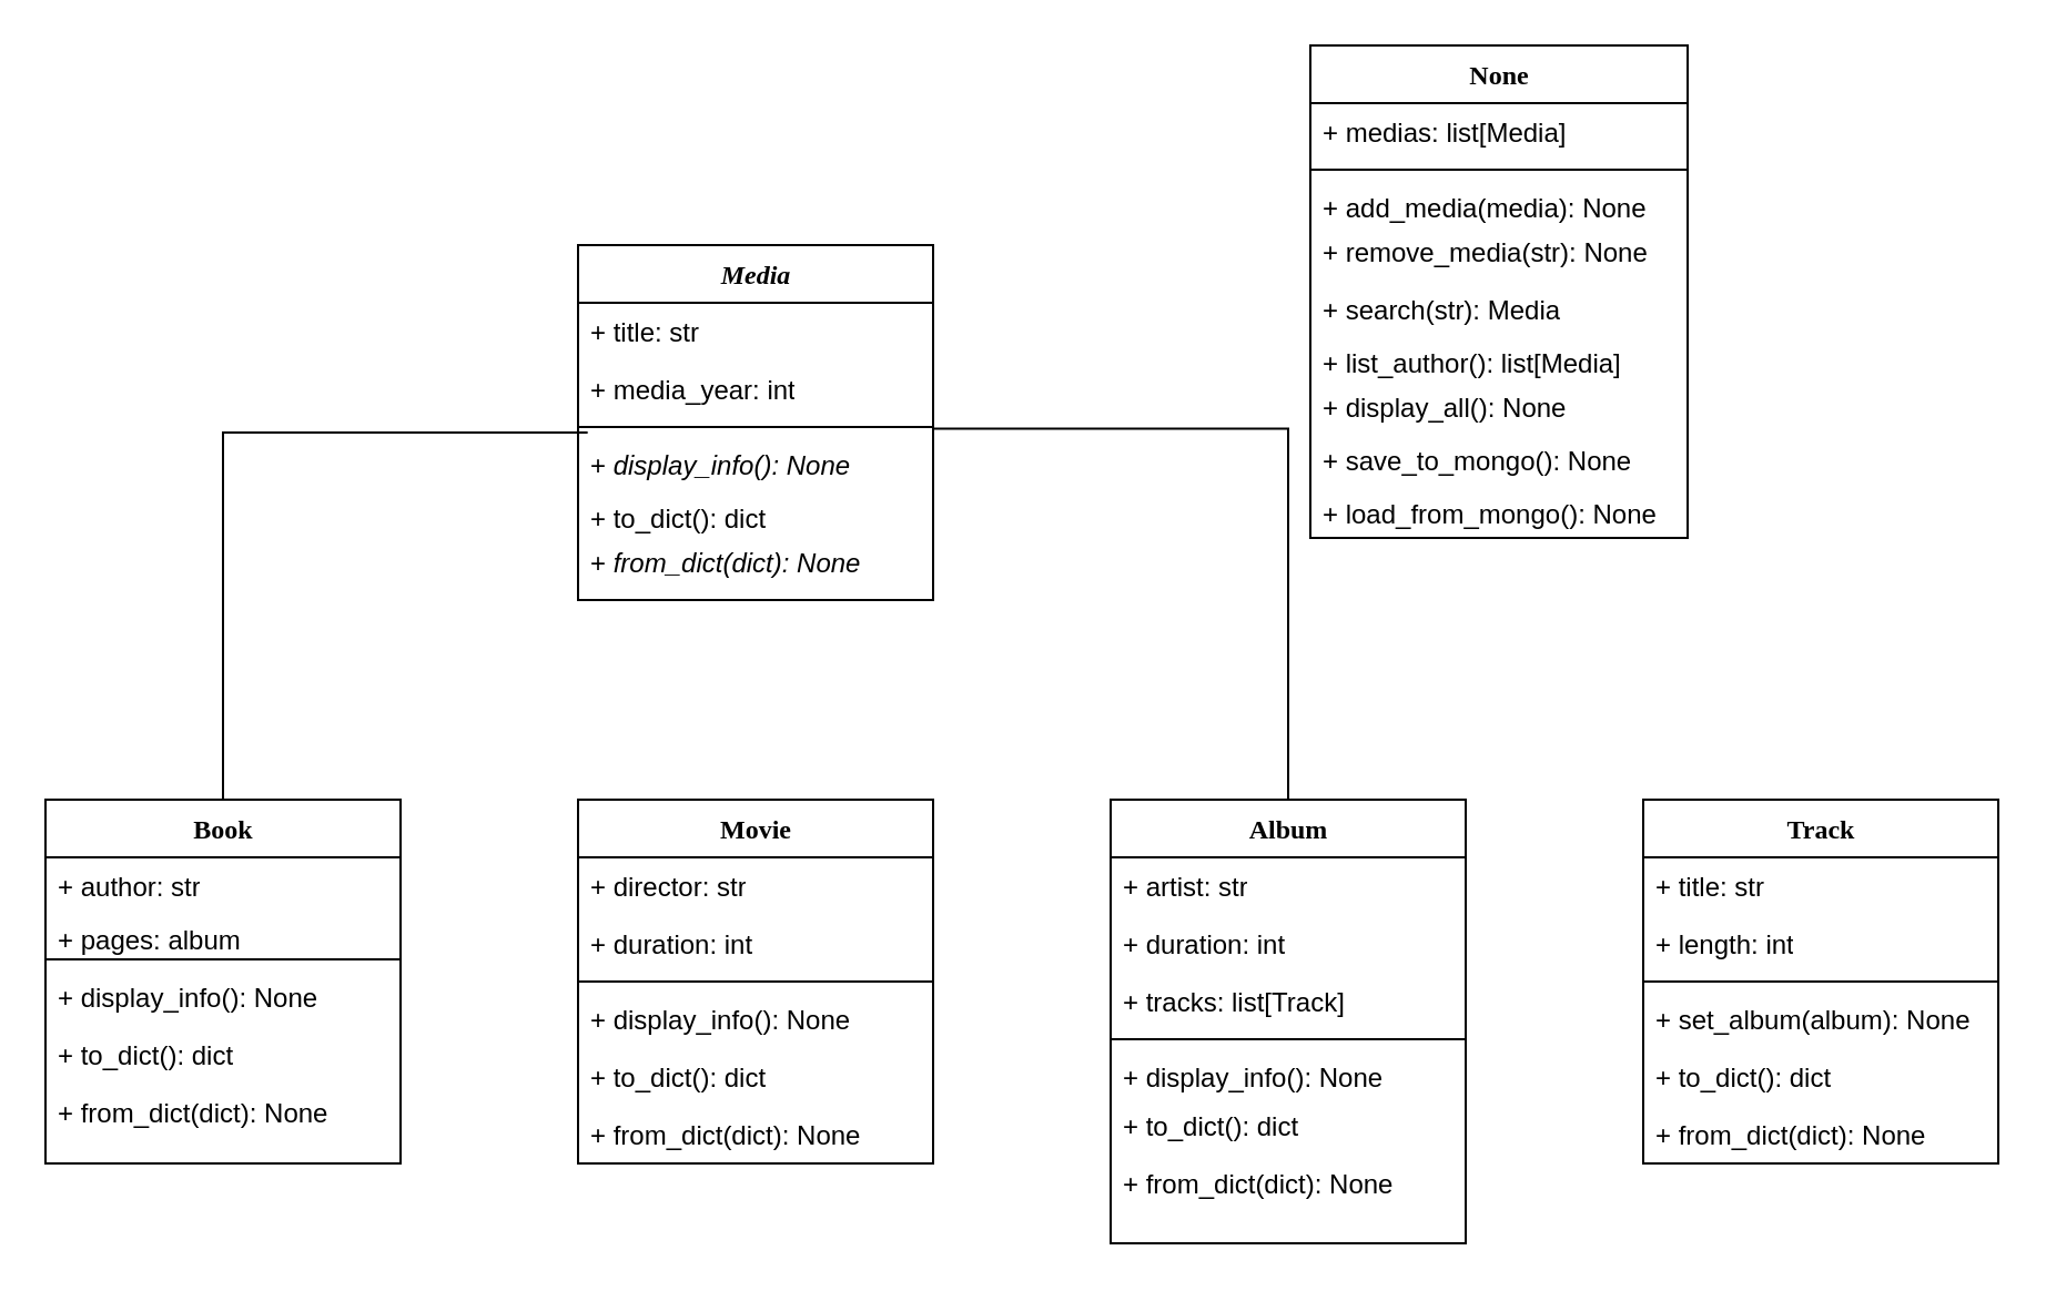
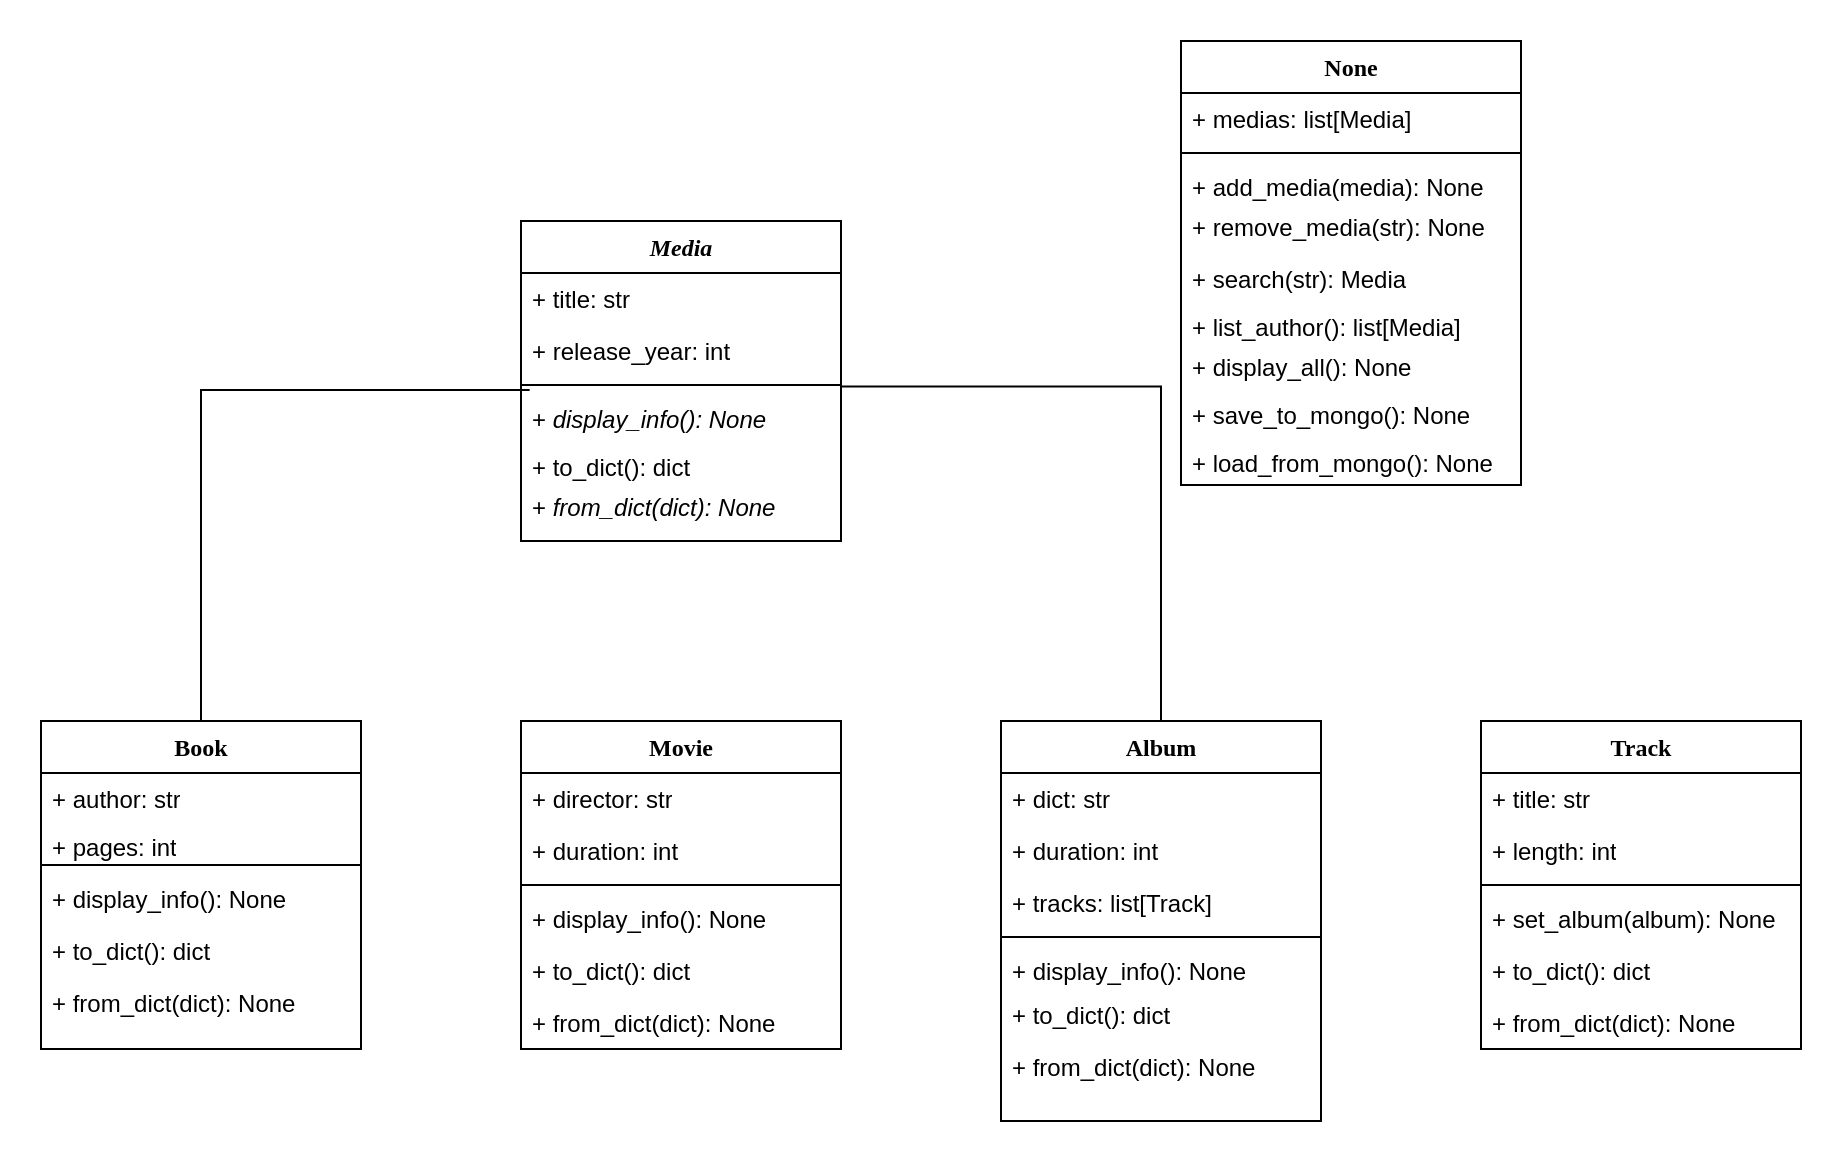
- <mxCell id="4" value="+ media_year: int" style="text;html=1;strokeColor=none;fillColor=none;align=left;verticalAlign=top;spacingLeft=4;spacingRight=4;whiteSpace=wrap;overflow=hidden;rotatable=0;points=[[0,0.5],[1,0.5]];portConstraint=eastwest;" parent="2" vertex="1"><mxGeometry y="52" width="160" height="26" as="geometry" /></mxCell>
+ <mxCell id="4" value="+ release_year: int" style="text;html=1;strokeColor=none;fillColor=none;align=left;verticalAlign=top;spacingLeft=4;spacingRight=4;whiteSpace=wrap;overflow=hidden;rotatable=0;points=[[0,0.5],[1,0.5]];portConstraint=eastwest;" parent="2" vertex="1"><mxGeometry y="52" width="160" height="26" as="geometry" /></mxCell>
- <mxCell id="31" value="+ artist: str" style="text;html=1;strokeColor=none;fillColor=none;align=left;verticalAlign=top;spacingLeft=4;spacingRight=4;whiteSpace=wrap;overflow=hidden;rotatable=0;points=[[0,0.5],[1,0.5]];portConstraint=eastwest;" vertex="1" parent="30"><mxGeometry y="26" width="160" height="26" as="geometry" /></mxCell>
+ <mxCell id="31" value="+ dict: str" style="text;html=1;strokeColor=none;fillColor=none;align=left;verticalAlign=top;spacingLeft=4;spacingRight=4;whiteSpace=wrap;overflow=hidden;rotatable=0;points=[[0,0.5],[1,0.5]];portConstraint=eastwest;" vertex="1" parent="30"><mxGeometry y="26" width="160" height="26" as="geometry" /></mxCell>
- <mxCell id="11" value="+ pages: album" style="text;html=1;strokeColor=none;fillColor=none;align=left;verticalAlign=top;spacingLeft=4;spacingRight=4;whiteSpace=wrap;overflow=hidden;rotatable=0;points=[[0,0.5],[1,0.5]];portConstraint=eastwest;" parent="9" vertex="1"><mxGeometry y="50" width="160" height="18" as="geometry" /></mxCell>
+ <mxCell id="11" value="+ pages: int" style="text;html=1;strokeColor=none;fillColor=none;align=left;verticalAlign=top;spacingLeft=4;spacingRight=4;whiteSpace=wrap;overflow=hidden;rotatable=0;points=[[0,0.5],[1,0.5]];portConstraint=eastwest;" parent="9" vertex="1"><mxGeometry y="50" width="160" height="18" as="geometry" /></mxCell>
